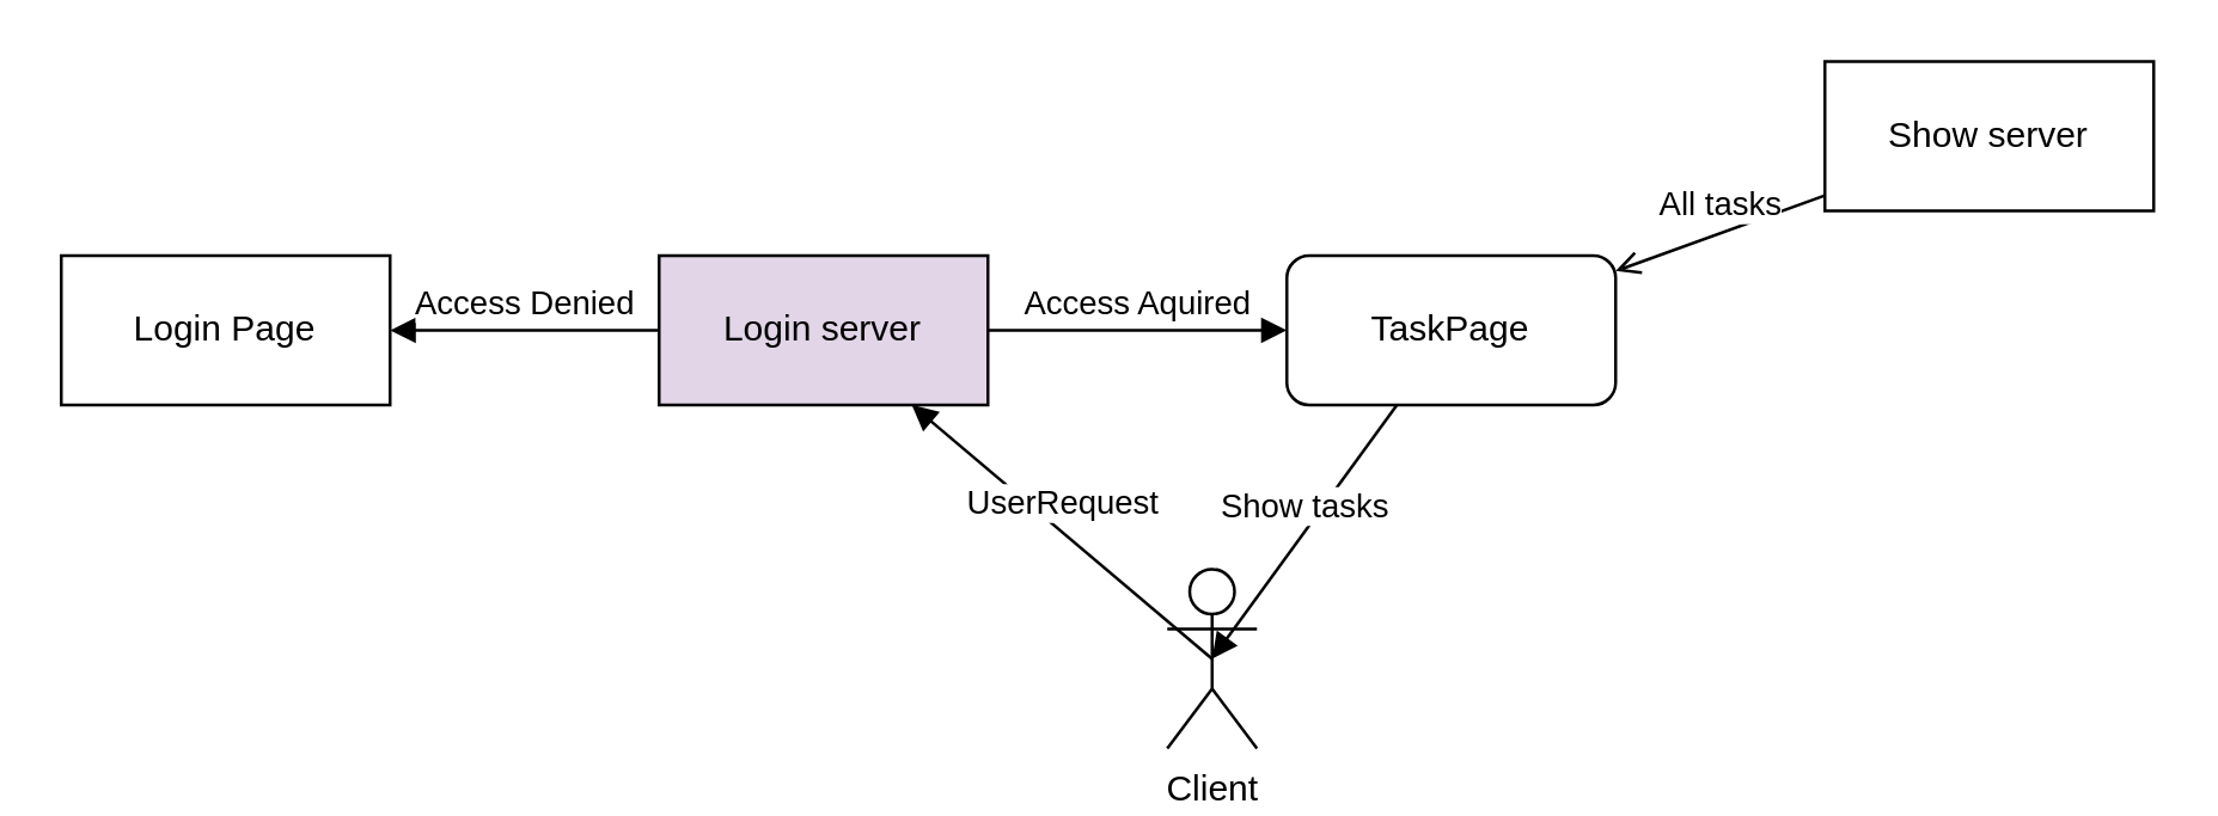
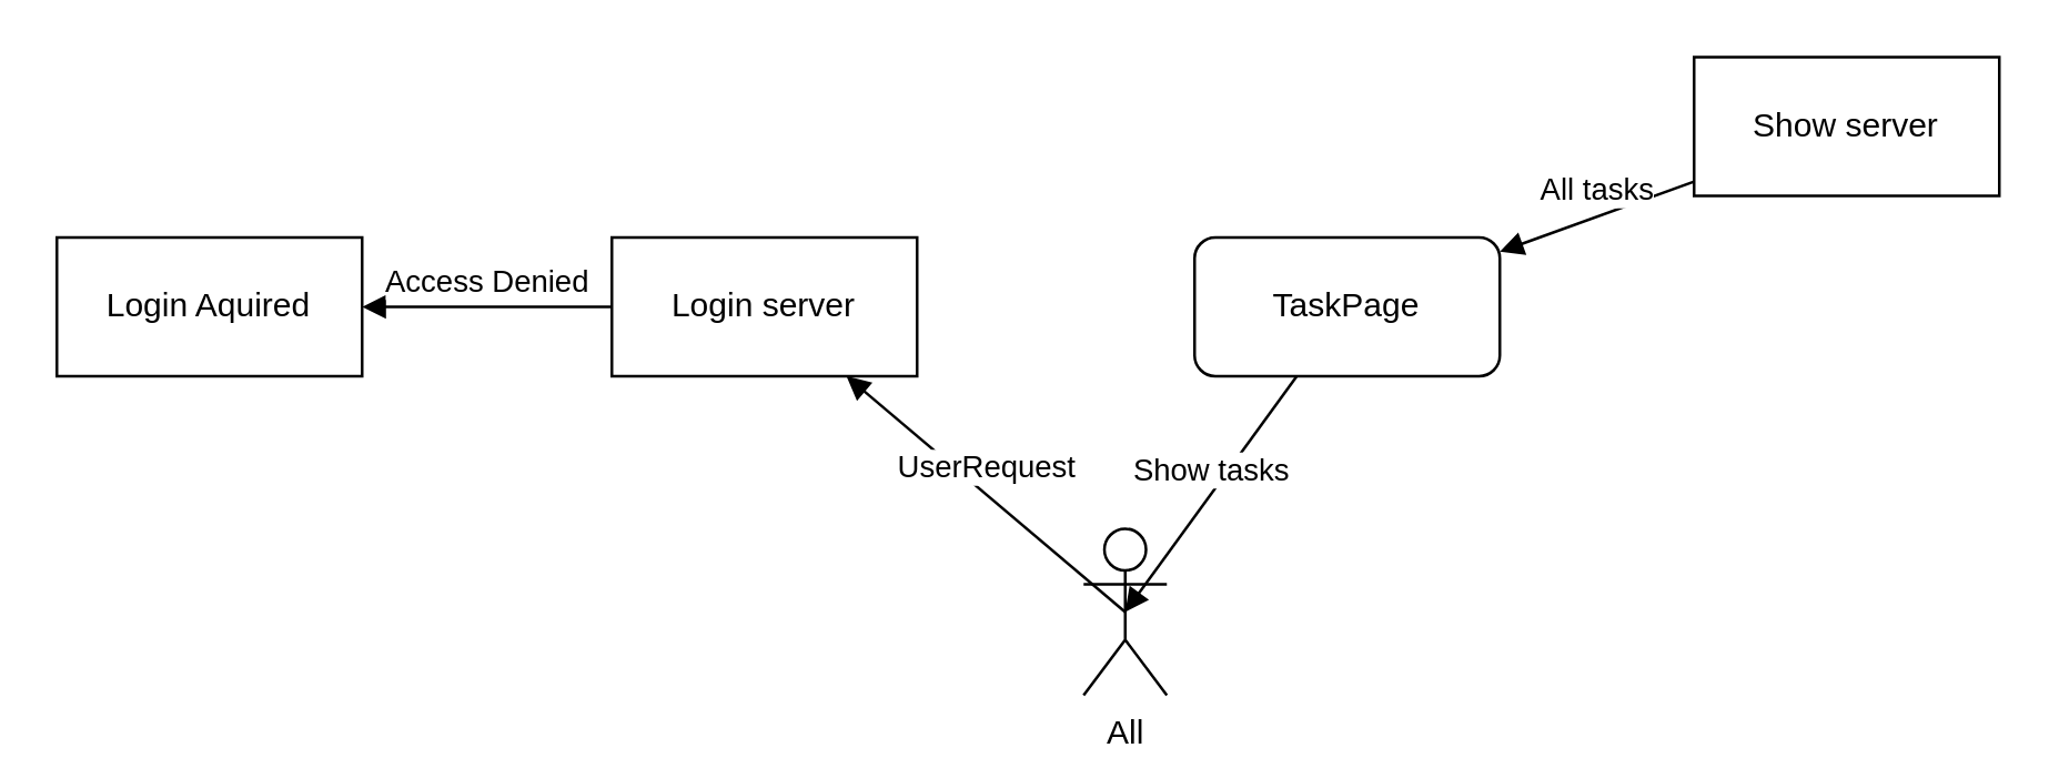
- <mxCell id="10" value="All tasks" style="html=1;verticalAlign=bottom;endArrow=open;curved=0;rounded=0;" edge="1" parent="1" source="9" target="7"><mxGeometry width="80" relative="1" as="geometry"><mxPoint x="560" y="175" as="sourcePoint" /><mxPoint x="630" y="150" as="targetPoint" /></mxGeometry></mxCell>
+ <mxCell id="10" value="All tasks" style="html=1;verticalAlign=bottom;endArrow=block;curved=0;rounded=0;" edge="1" parent="1" source="9" target="7"><mxGeometry width="80" relative="1" as="geometry"><mxPoint x="560" y="175" as="sourcePoint" /><mxPoint x="630" y="150" as="targetPoint" /></mxGeometry></mxCell>
- <mxCell id="6" value="Login Page" style="html=1;whiteSpace=wrap;" vertex="1" parent="1"><mxGeometry x="20" y="85" width="110" height="50" as="geometry" /></mxCell>
+ <mxCell id="6" value="Login Aquired" style="html=1;whiteSpace=wrap;" vertex="1" parent="1"><mxGeometry x="20" y="85" width="110" height="50" as="geometry" /></mxCell>
- <mxCell id="4" value="Login server" style="html=1;whiteSpace=wrap;fillColor=#e1d5e7;" vertex="1" parent="1"><mxGeometry x="220" y="85" width="110" height="50" as="geometry" /></mxCell>
+ <mxCell id="4" value="Login server" style="html=1;whiteSpace=wrap;" vertex="1" parent="1"><mxGeometry x="220" y="85" width="110" height="50" as="geometry" /></mxCell>
- <mxCell id="8" value="Access Aquired" style="html=1;verticalAlign=bottom;endArrow=block;curved=0;rounded=0;" edge="1" parent="1" source="4" target="7"><mxGeometry width="80" relative="1" as="geometry"><mxPoint x="230" y="120" as="sourcePoint" /><mxPoint x="140" y="120" as="targetPoint" /></mxGeometry></mxCell>
- <mxCell id="2" value="Client" style="shape=umlActor;verticalLabelPosition=bottom;verticalAlign=top;html=1;" vertex="1" parent="1"><mxGeometry x="390" y="190" width="30" height="60" as="geometry" /></mxCell>
+ <mxCell id="2" value="All" style="shape=umlActor;verticalLabelPosition=bottom;verticalAlign=top;html=1;" vertex="1" parent="1"><mxGeometry x="390" y="190" width="30" height="60" as="geometry" /></mxCell>
